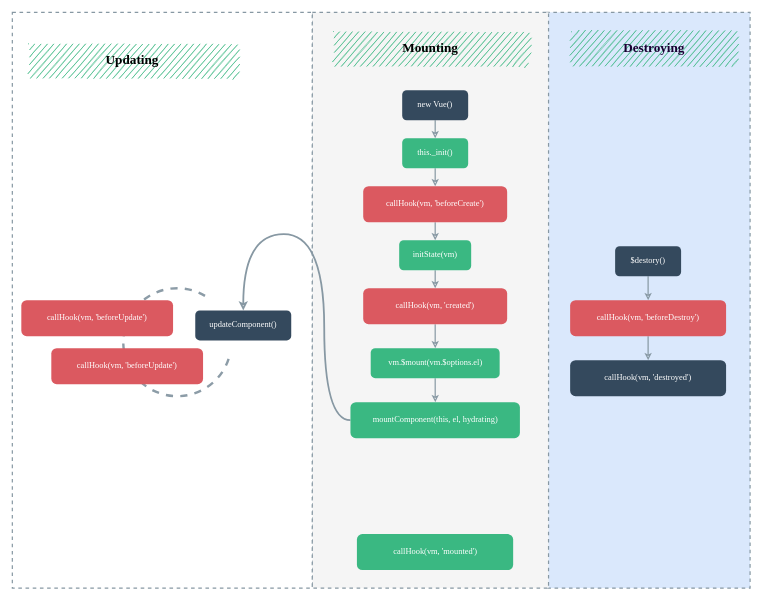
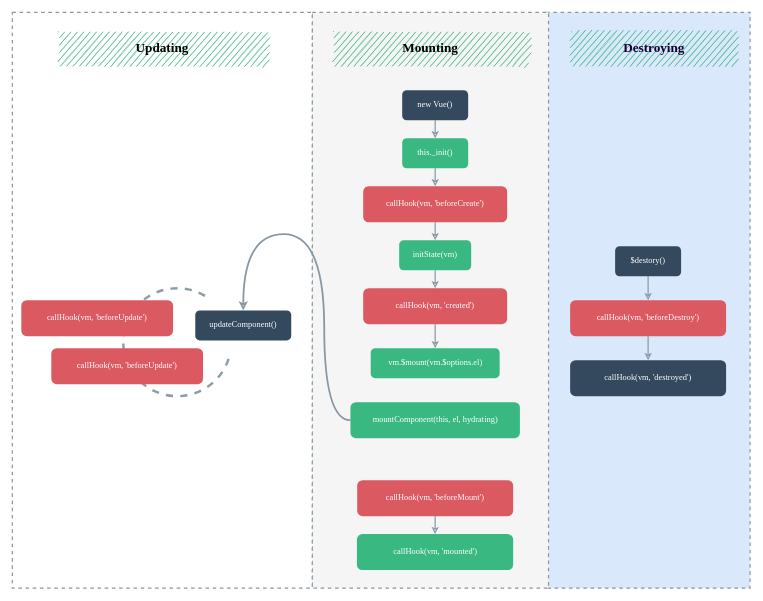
- <mxCell id="31" value="&lt;font color=&quot;#000000&quot; size=&quot;1&quot;&gt;&lt;b style=&quot;font-size: 22px&quot;&gt;Updating&lt;/b&gt;&lt;/font&gt;" style="rounded=1;whiteSpace=wrap;html=1;dashed=1;strokeWidth=2;fontFamily=Verdana;fontSize=14;fontColor=#FFFFFF;strokeColor=none;sketch=1;fillColor=#3AB882;" vertex="1" parent="1"><mxGeometry x="45" y="70" width="350" height="60" as="geometry" /></mxCell>
+ <mxCell id="31" value="&lt;font color=&quot;#000000&quot; size=&quot;1&quot;&gt;&lt;b style=&quot;font-size: 22px&quot;&gt;Updating&lt;/b&gt;&lt;/font&gt;" style="rounded=1;whiteSpace=wrap;html=1;dashed=1;strokeWidth=2;fontFamily=Verdana;fontSize=14;fontColor=#FFFFFF;strokeColor=none;sketch=1;fillColor=#3AB882;" vertex="1" parent="1"><mxGeometry x="95" y="50" width="350" height="60" as="geometry" /></mxCell>
- <mxCell id="15" style="edgeStyle=orthogonalEdgeStyle;rounded=1;orthogonalLoop=1;jettySize=auto;html=1;endArrow=classic;endFill=0;strokeColor=#8798a3;strokeWidth=2;fontFamily=Verdana;fontSize=14;fontColor=#FFFFFF;" edge="1" parent="1" source="16" target="18"><mxGeometry relative="1" as="geometry" /></mxCell>
+ <mxCell id="22" value="callHook(vm, 'beforeMount')" style="rounded=1;whiteSpace=wrap;html=1;fontFamily=Verdana;fontSize=14;fontColor=#FFFFFF;strokeColor=none;fillColor=#db5960;" vertex="1" parent="1"><mxGeometry x="595" y="800" width="260" height="60" as="geometry" /></mxCell>
+ <mxCell id="21" style="edgeStyle=orthogonalEdgeStyle;curved=1;orthogonalLoop=1;jettySize=auto;html=1;entryX=0.5;entryY=0;entryDx=0;entryDy=0;endArrow=classic;endFill=0;strokeColor=#8798a3;strokeWidth=2;fontFamily=Verdana;fontSize=14;fontColor=#FFFFFF;" edge="1" parent="1" source="22" target="23"><mxGeometry relative="1" as="geometry" /></mxCell>
